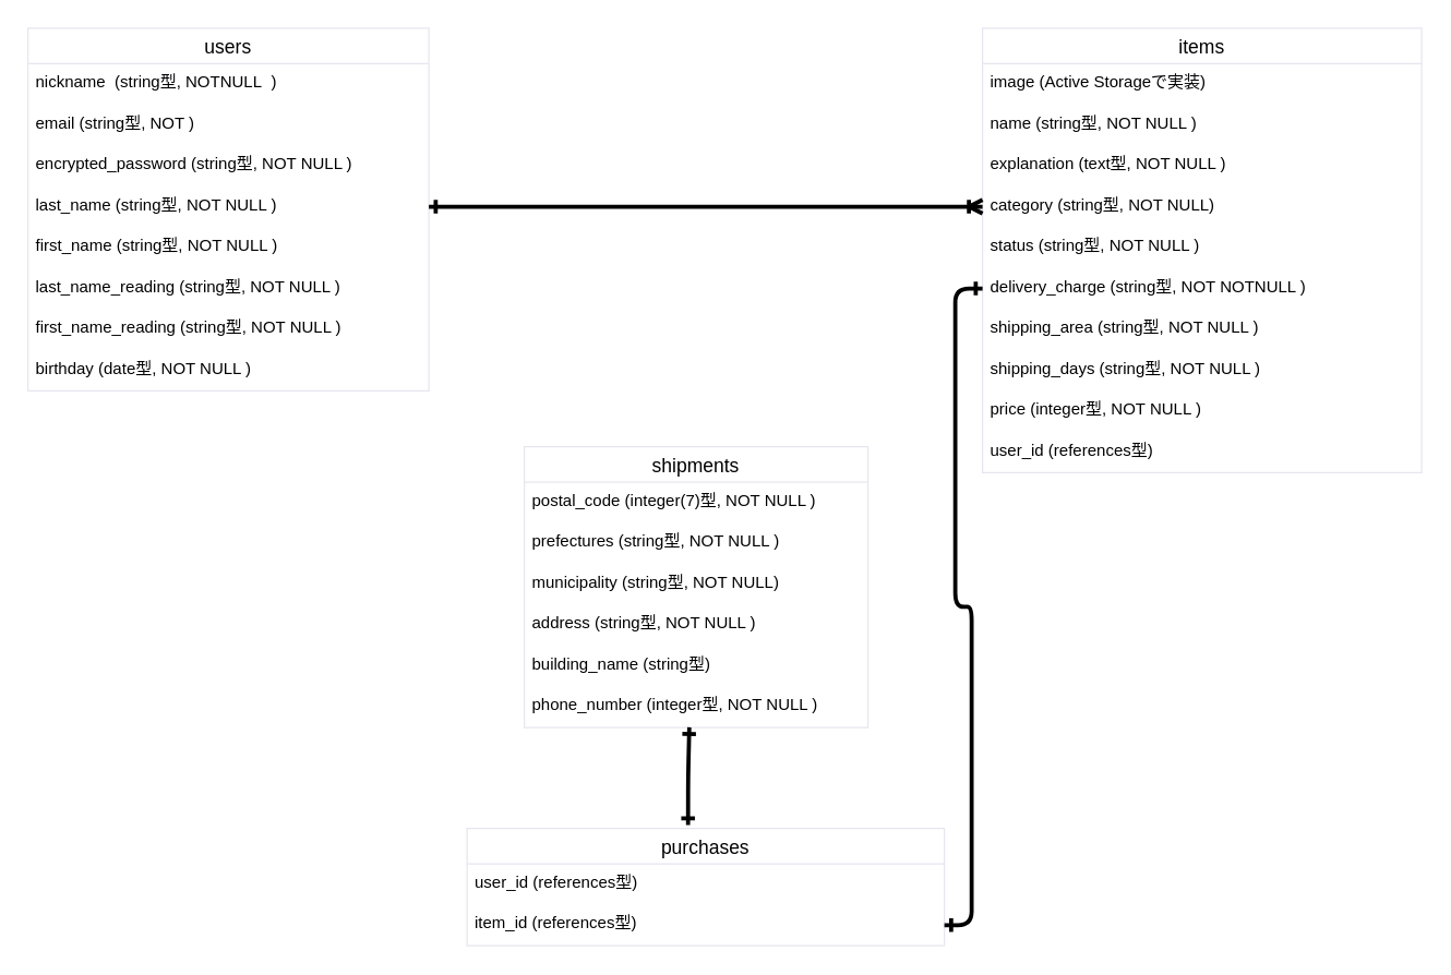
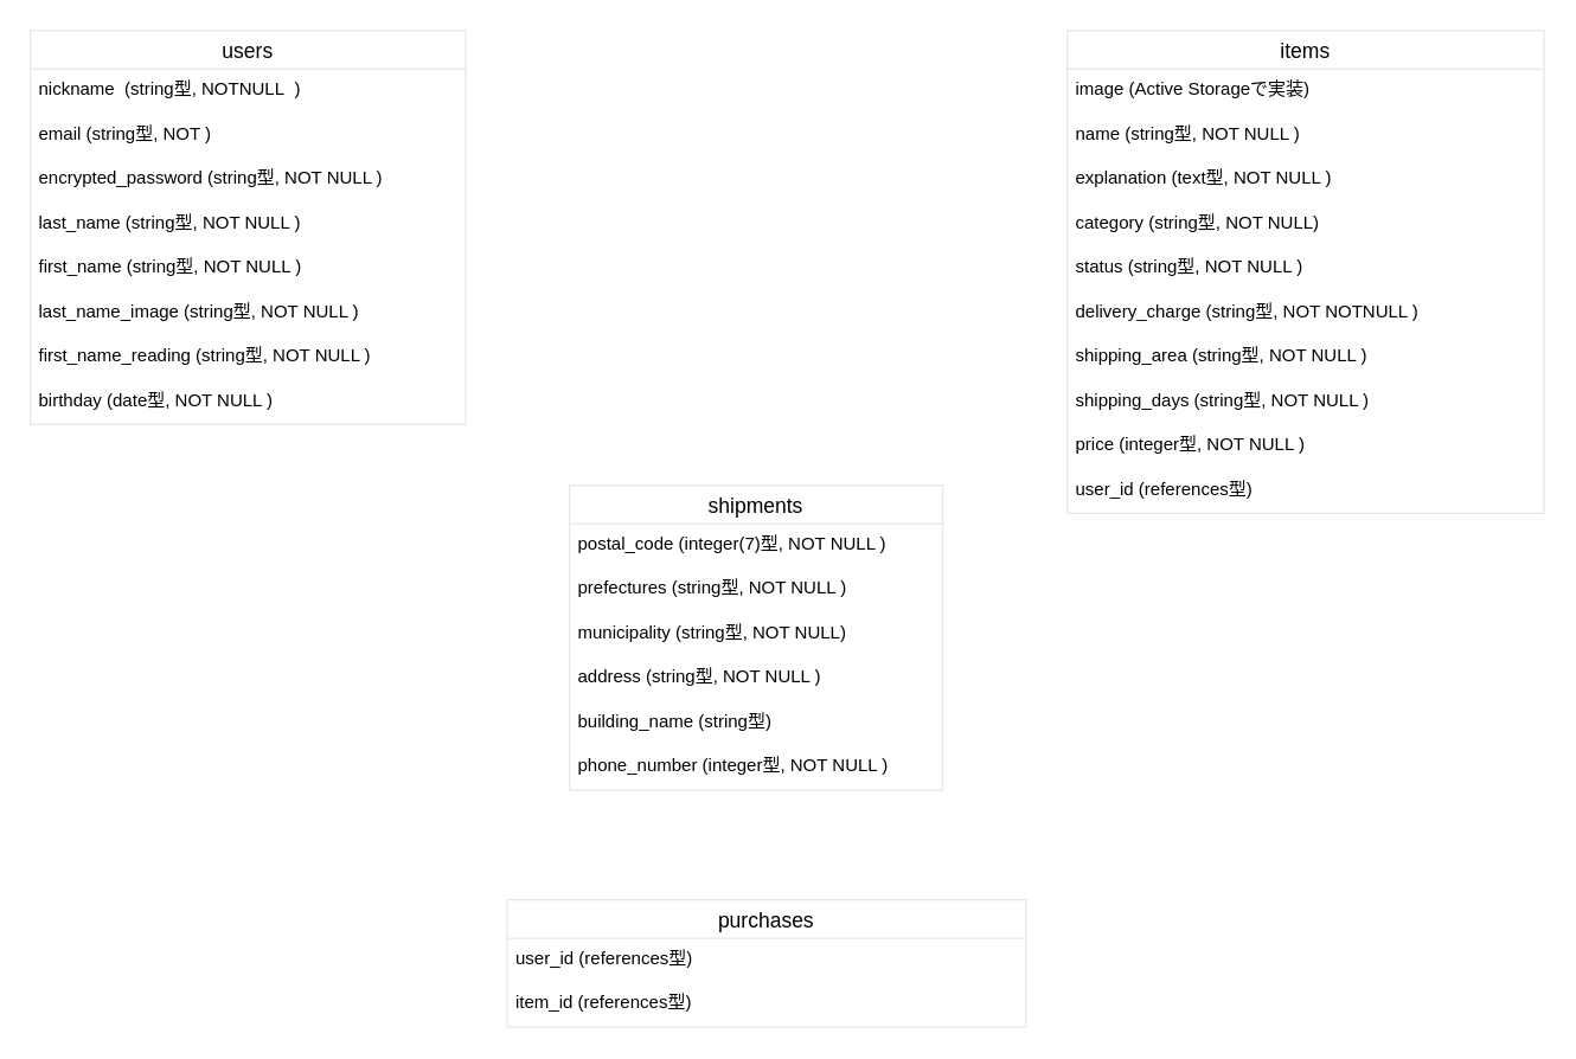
- <mxCell id="34" style="edgeStyle=orthogonalEdgeStyle;curved=0;rounded=1;orthogonalLoop=1;jettySize=auto;html=1;exitX=1;exitY=0.5;exitDx=0;exitDy=0;startArrow=ERone;startFill=0;endArrow=ERoneToMany;endFill=0;entryX=0;entryY=0.5;entryDx=0;entryDy=0;strokeWidth=3;jumpSize=10;" edge="1" parent="1" source="7" target="16"><mxGeometry relative="1" as="geometry"><mxPoint x="510" y="150.529" as="targetPoint" /></mxGeometry></mxCell>
- <mxCell id="9" value="last_name_reading (string型, NOT NULL )" style="text;strokeColor=none;fillColor=none;spacingLeft=4;spacingRight=4;overflow=hidden;rotatable=0;points=[[0,0.5],[1,0.5]];portConstraint=eastwest;fontSize=12;" vertex="1" parent="3"><mxGeometry y="176" width="294" height="30" as="geometry" /></mxCell>
+ <mxCell id="9" value="last_name_image (string型, NOT NULL )" style="text;strokeColor=none;fillColor=none;spacingLeft=4;spacingRight=4;overflow=hidden;rotatable=0;points=[[0,0.5],[1,0.5]];portConstraint=eastwest;fontSize=12;" vertex="1" parent="3"><mxGeometry y="176" width="294" height="30" as="geometry" /></mxCell>
- <mxCell id="35" style="edgeStyle=orthogonalEdgeStyle;curved=0;rounded=1;jumpSize=10;orthogonalLoop=1;jettySize=auto;html=1;exitX=0;exitY=0.5;exitDx=0;exitDy=0;startArrow=ERone;startFill=0;endArrow=ERone;endFill=0;strokeWidth=3;entryX=1;entryY=0.5;entryDx=0;entryDy=0;" edge="1" parent="1" source="18" target="33"><mxGeometry relative="1" as="geometry"><mxPoint x="692" y="495" as="targetPoint" /></mxGeometry></mxCell>
- <mxCell id="30" style="edgeStyle=orthogonalEdgeStyle;curved=0;rounded=1;jumpSize=10;orthogonalLoop=1;jettySize=auto;html=1;entryX=0.48;entryY=0.996;entryDx=0;entryDy=0;entryPerimeter=0;startArrow=ERone;startFill=0;endArrow=ERone;endFill=0;strokeWidth=3;exitX=0.463;exitY=-0.027;exitDx=0;exitDy=0;exitPerimeter=0;" edge="1" parent="1" source="31" target="29"><mxGeometry relative="1" as="geometry" /></mxCell>
